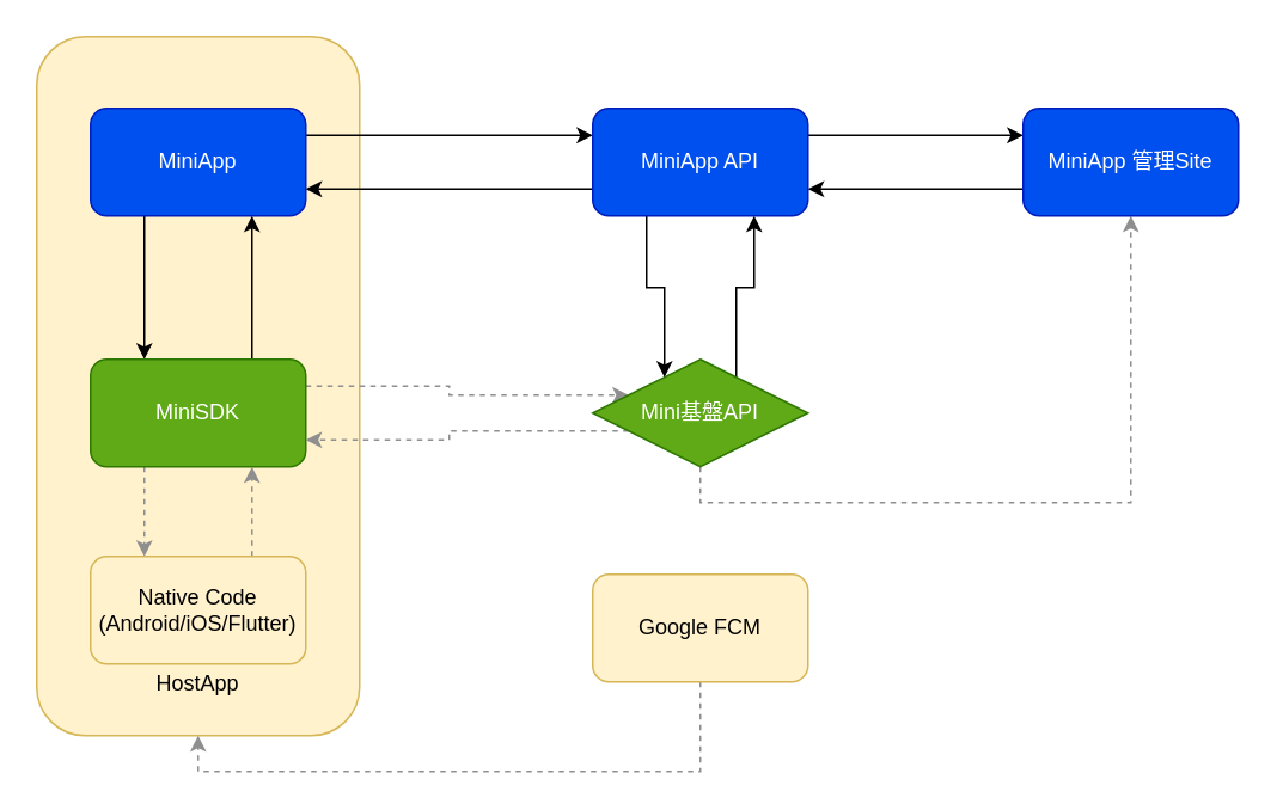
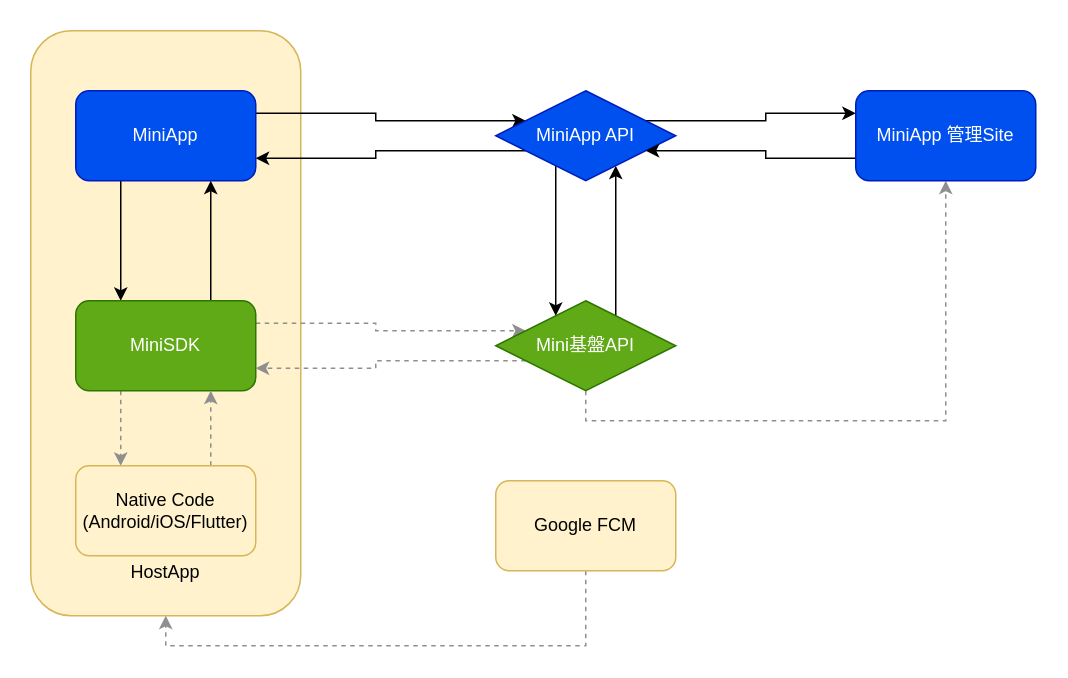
- <mxCell id="19" value="MiniApp API" style="rounded=1;whiteSpace=wrap;html=1;fillColor=#0050ef;strokeColor=#001DBC;fontColor=#ffffff;" vertex="1" parent="1"><mxGeometry x="330" y="60" width="120" height="60" as="geometry" /></mxCell>
+ <mxCell id="19" value="MiniApp API" style="rhombus;whiteSpace=wrap;html=1;fillColor=#0050ef;strokeColor=#001DBC;fontColor=#ffffff;" vertex="1" parent="1"><mxGeometry x="330" y="60" width="120" height="60" as="geometry" /></mxCell>
